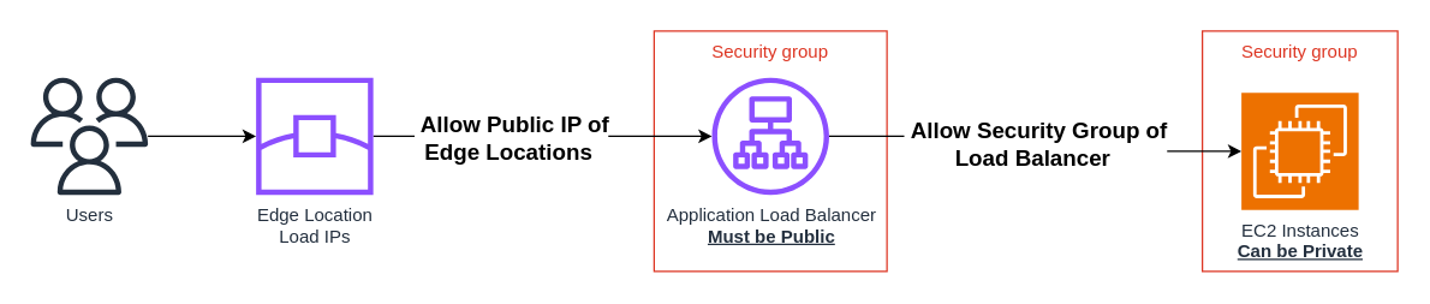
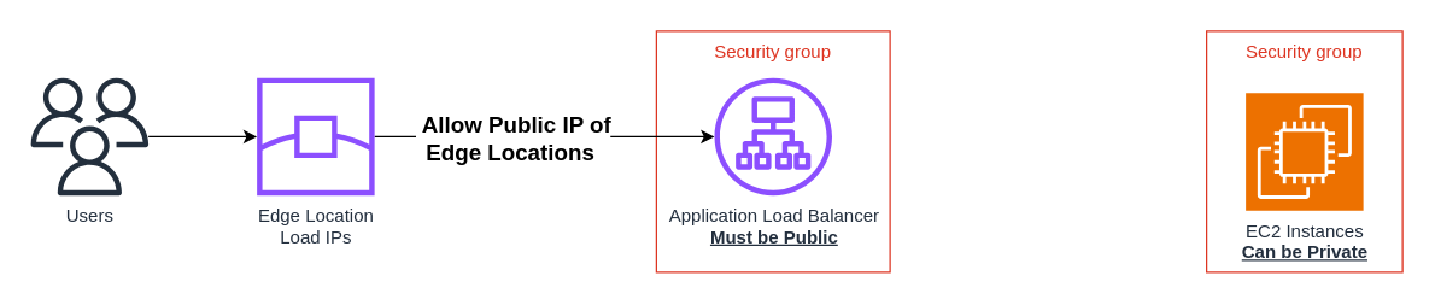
- <mxCell id="10" value="&lt;span style=&quot;font-size: 15px; font-weight: 700;&quot;&gt;&amp;nbsp;Allow Security Group of&lt;/span&gt;&lt;div&gt;&lt;span style=&quot;font-size: 15px; font-weight: 700;&quot;&gt;Load Balancer&amp;nbsp;&lt;/span&gt;&lt;/div&gt;" style="edgeStyle=orthogonalEdgeStyle;rounded=0;orthogonalLoop=1;jettySize=auto;html=1;" edge="1" parent="1" source="11" target="9"><mxGeometry x="-0.003" relative="1" as="geometry"><mxPoint as="offset" /></mxGeometry></mxCell>
